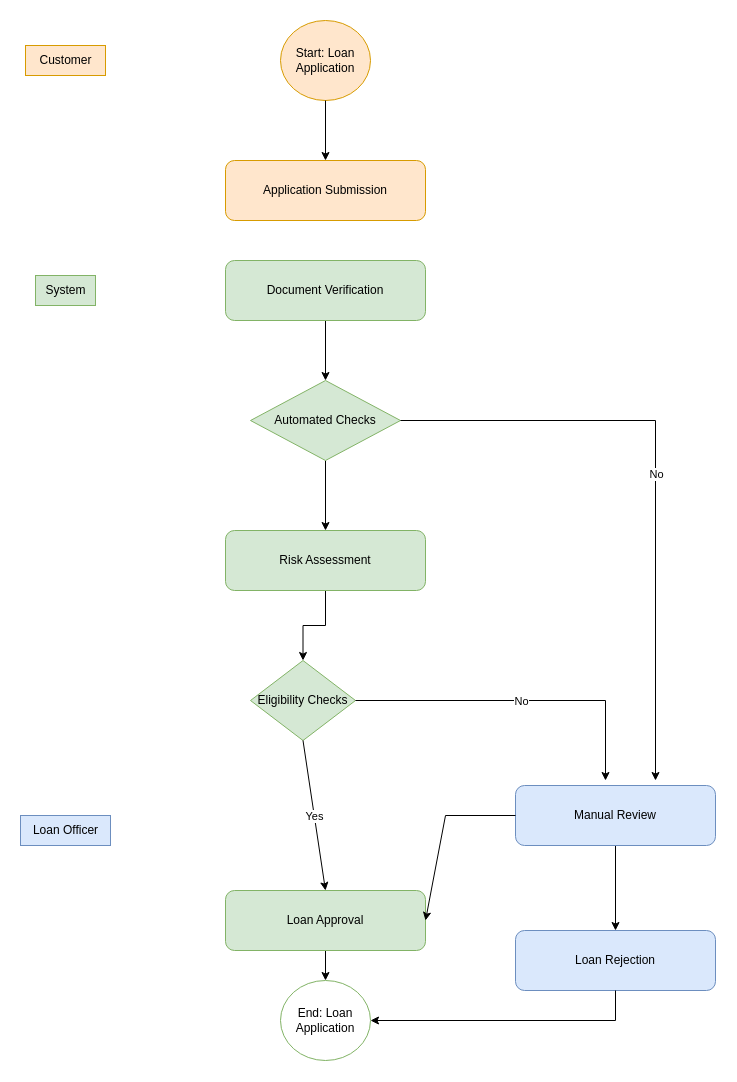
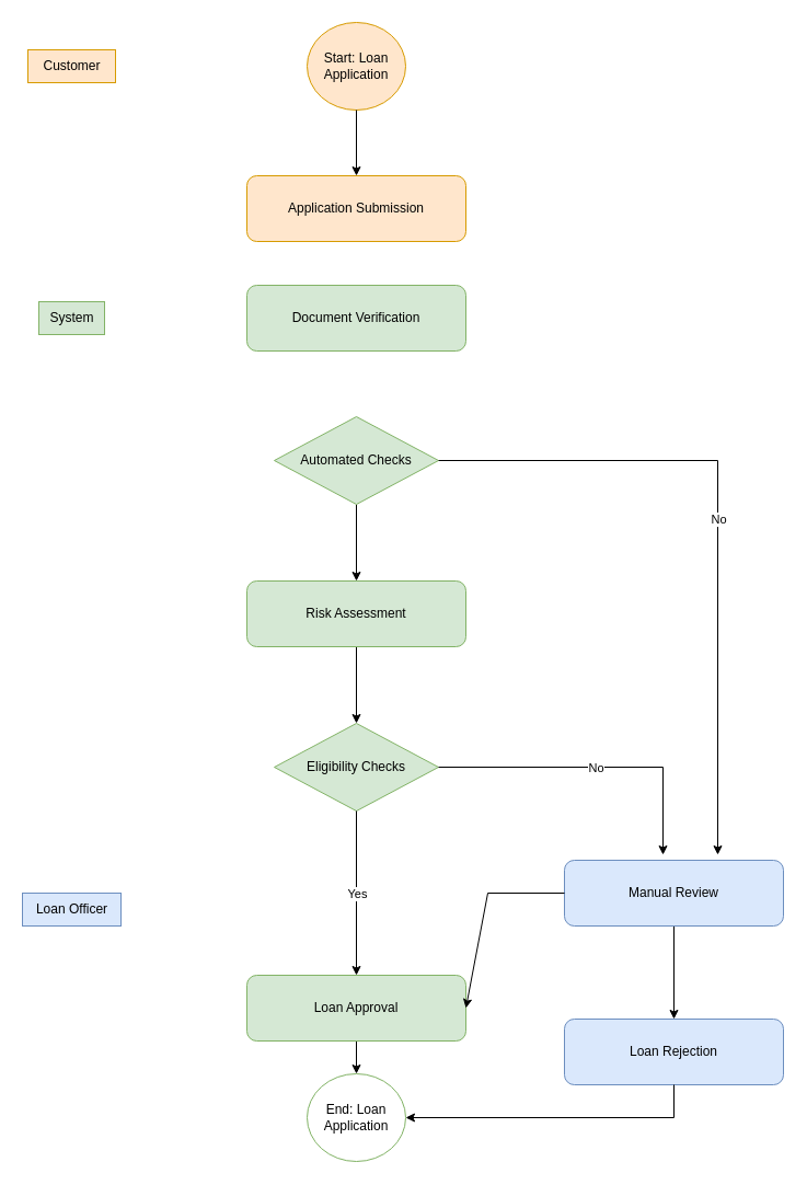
- <mxCell id="6" value="" style="edgeStyle=orthogonalEdgeStyle;rounded=0;orthogonalLoop=1;jettySize=auto;html=1;" edge="1" parent="1" source="7" target="10"><mxGeometry relative="1" as="geometry" /></mxCell>
- <mxCell id="13" value="Eligibility Checks" style="rhombus;whiteSpace=wrap;html=1;fillColor=#d5e8d4;strokeColor=#82b366;" vertex="1" parent="1"><mxGeometry x="250" y="660" width="105" height="80" as="geometry" /></mxCell>
+ <mxCell id="13" value="Eligibility Checks" style="rhombus;whiteSpace=wrap;html=1;fillColor=#d5e8d4;strokeColor=#82b366;" vertex="1" parent="1"><mxGeometry x="250" y="660" width="150" height="80" as="geometry" /></mxCell>
